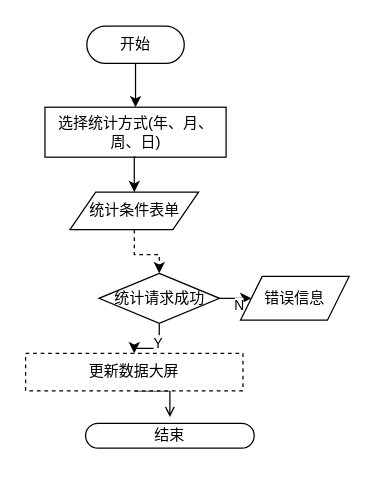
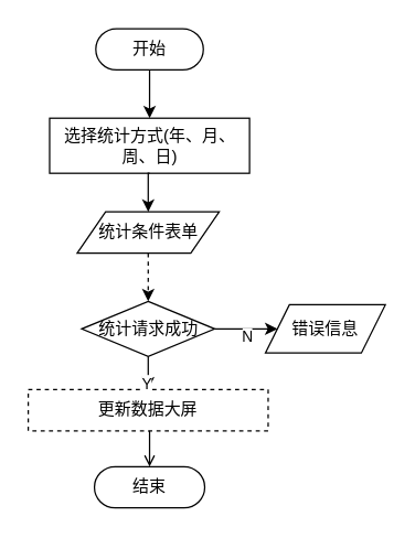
- <mxCell id="13" value="统计请求成功" style="shape=rhombus;html=1;dashed=0;whiteSpace=wrap;perimeter=rhombusPerimeter;" vertex="1" parent="1"><mxGeometry x="78.75" y="218" width="96.5" height="40" as="geometry" /></mxCell>
+ <mxCell id="13" value="统计请求成功" style="shape=rhombus;html=1;dashed=0;whiteSpace=wrap;perimeter=rhombusPerimeter;" vertex="1" parent="1"><mxGeometry x="58.75" y="218" width="96.5" height="40" as="geometry" /></mxCell>
- <mxCell id="16" value="结束" style="html=1;dashed=0;whiteSpace=wrap;shape=mxgraph.dfd.start" vertex="1" parent="1"><mxGeometry x="68" y="338" width="135" height="20" as="geometry" /></mxCell>
+ <mxCell id="16" value="结束" style="html=1;dashed=0;whiteSpace=wrap;shape=mxgraph.dfd.start" vertex="1" parent="1"><mxGeometry x="68" y="338" width="80" height="30" as="geometry" /></mxCell>
